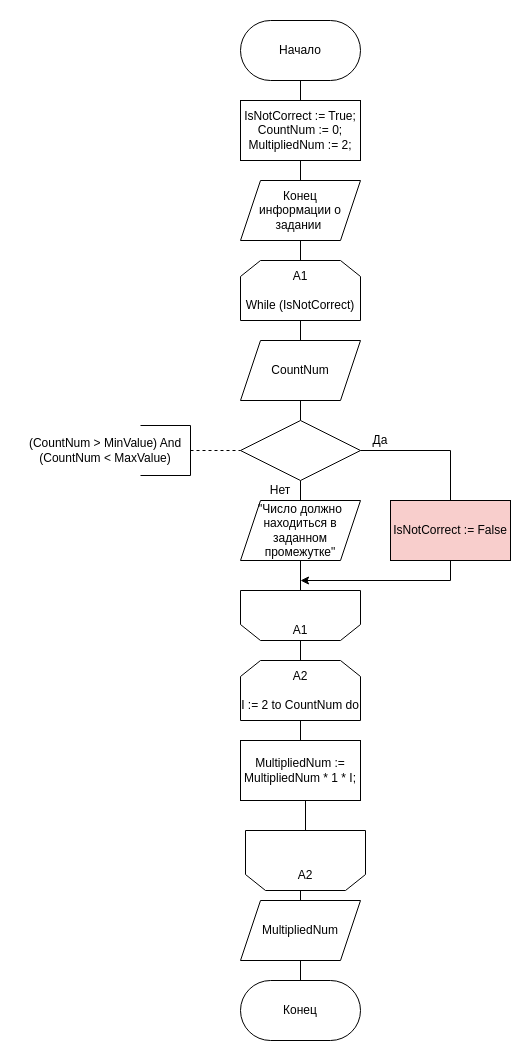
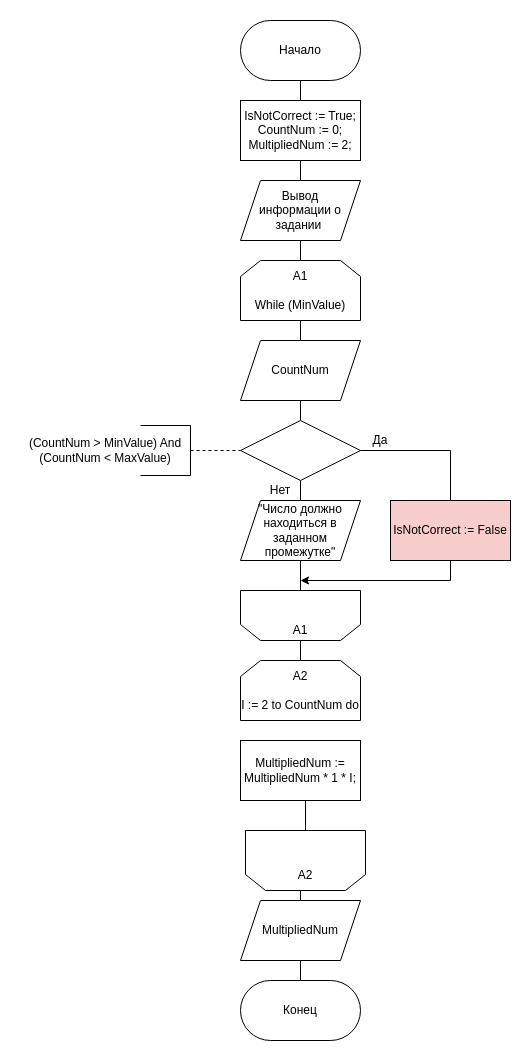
- <mxCell id="11" value="Конец &lt;br&gt;информации о задании&amp;nbsp;" style="shape=parallelogram;perimeter=parallelogramPerimeter;whiteSpace=wrap;html=1;fixedSize=1;" vertex="1" parent="1"><mxGeometry x="240" y="180" width="120" height="60" as="geometry" /></mxCell>
+ <mxCell id="11" value="Вывод &lt;br&gt;информации о задании&amp;nbsp;" style="shape=parallelogram;perimeter=parallelogramPerimeter;whiteSpace=wrap;html=1;fixedSize=1;" vertex="1" parent="1"><mxGeometry x="240" y="180" width="120" height="60" as="geometry" /></mxCell>
- <mxCell id="6" value="A1&lt;br&gt;&lt;br&gt;While (IsNotCorrect)" style="shape=loopLimit;whiteSpace=wrap;html=1;" vertex="1" parent="1"><mxGeometry x="240" y="260" width="120" height="60" as="geometry" /></mxCell>
+ <mxCell id="6" value="A1&lt;br&gt;&lt;br&gt;While (MinValue)" style="shape=loopLimit;whiteSpace=wrap;html=1;" vertex="1" parent="1"><mxGeometry x="240" y="260" width="120" height="60" as="geometry" /></mxCell>
- <mxCell id="25" style="edgeStyle=orthogonalEdgeStyle;rounded=0;orthogonalLoop=1;jettySize=auto;html=1;exitX=0.5;exitY=1;exitDx=0;exitDy=0;entryX=0.5;entryY=0;entryDx=0;entryDy=0;endArrow=none;endFill=0;" edge="1" parent="1" source="26" target="30"><mxGeometry relative="1" as="geometry" /></mxCell>
